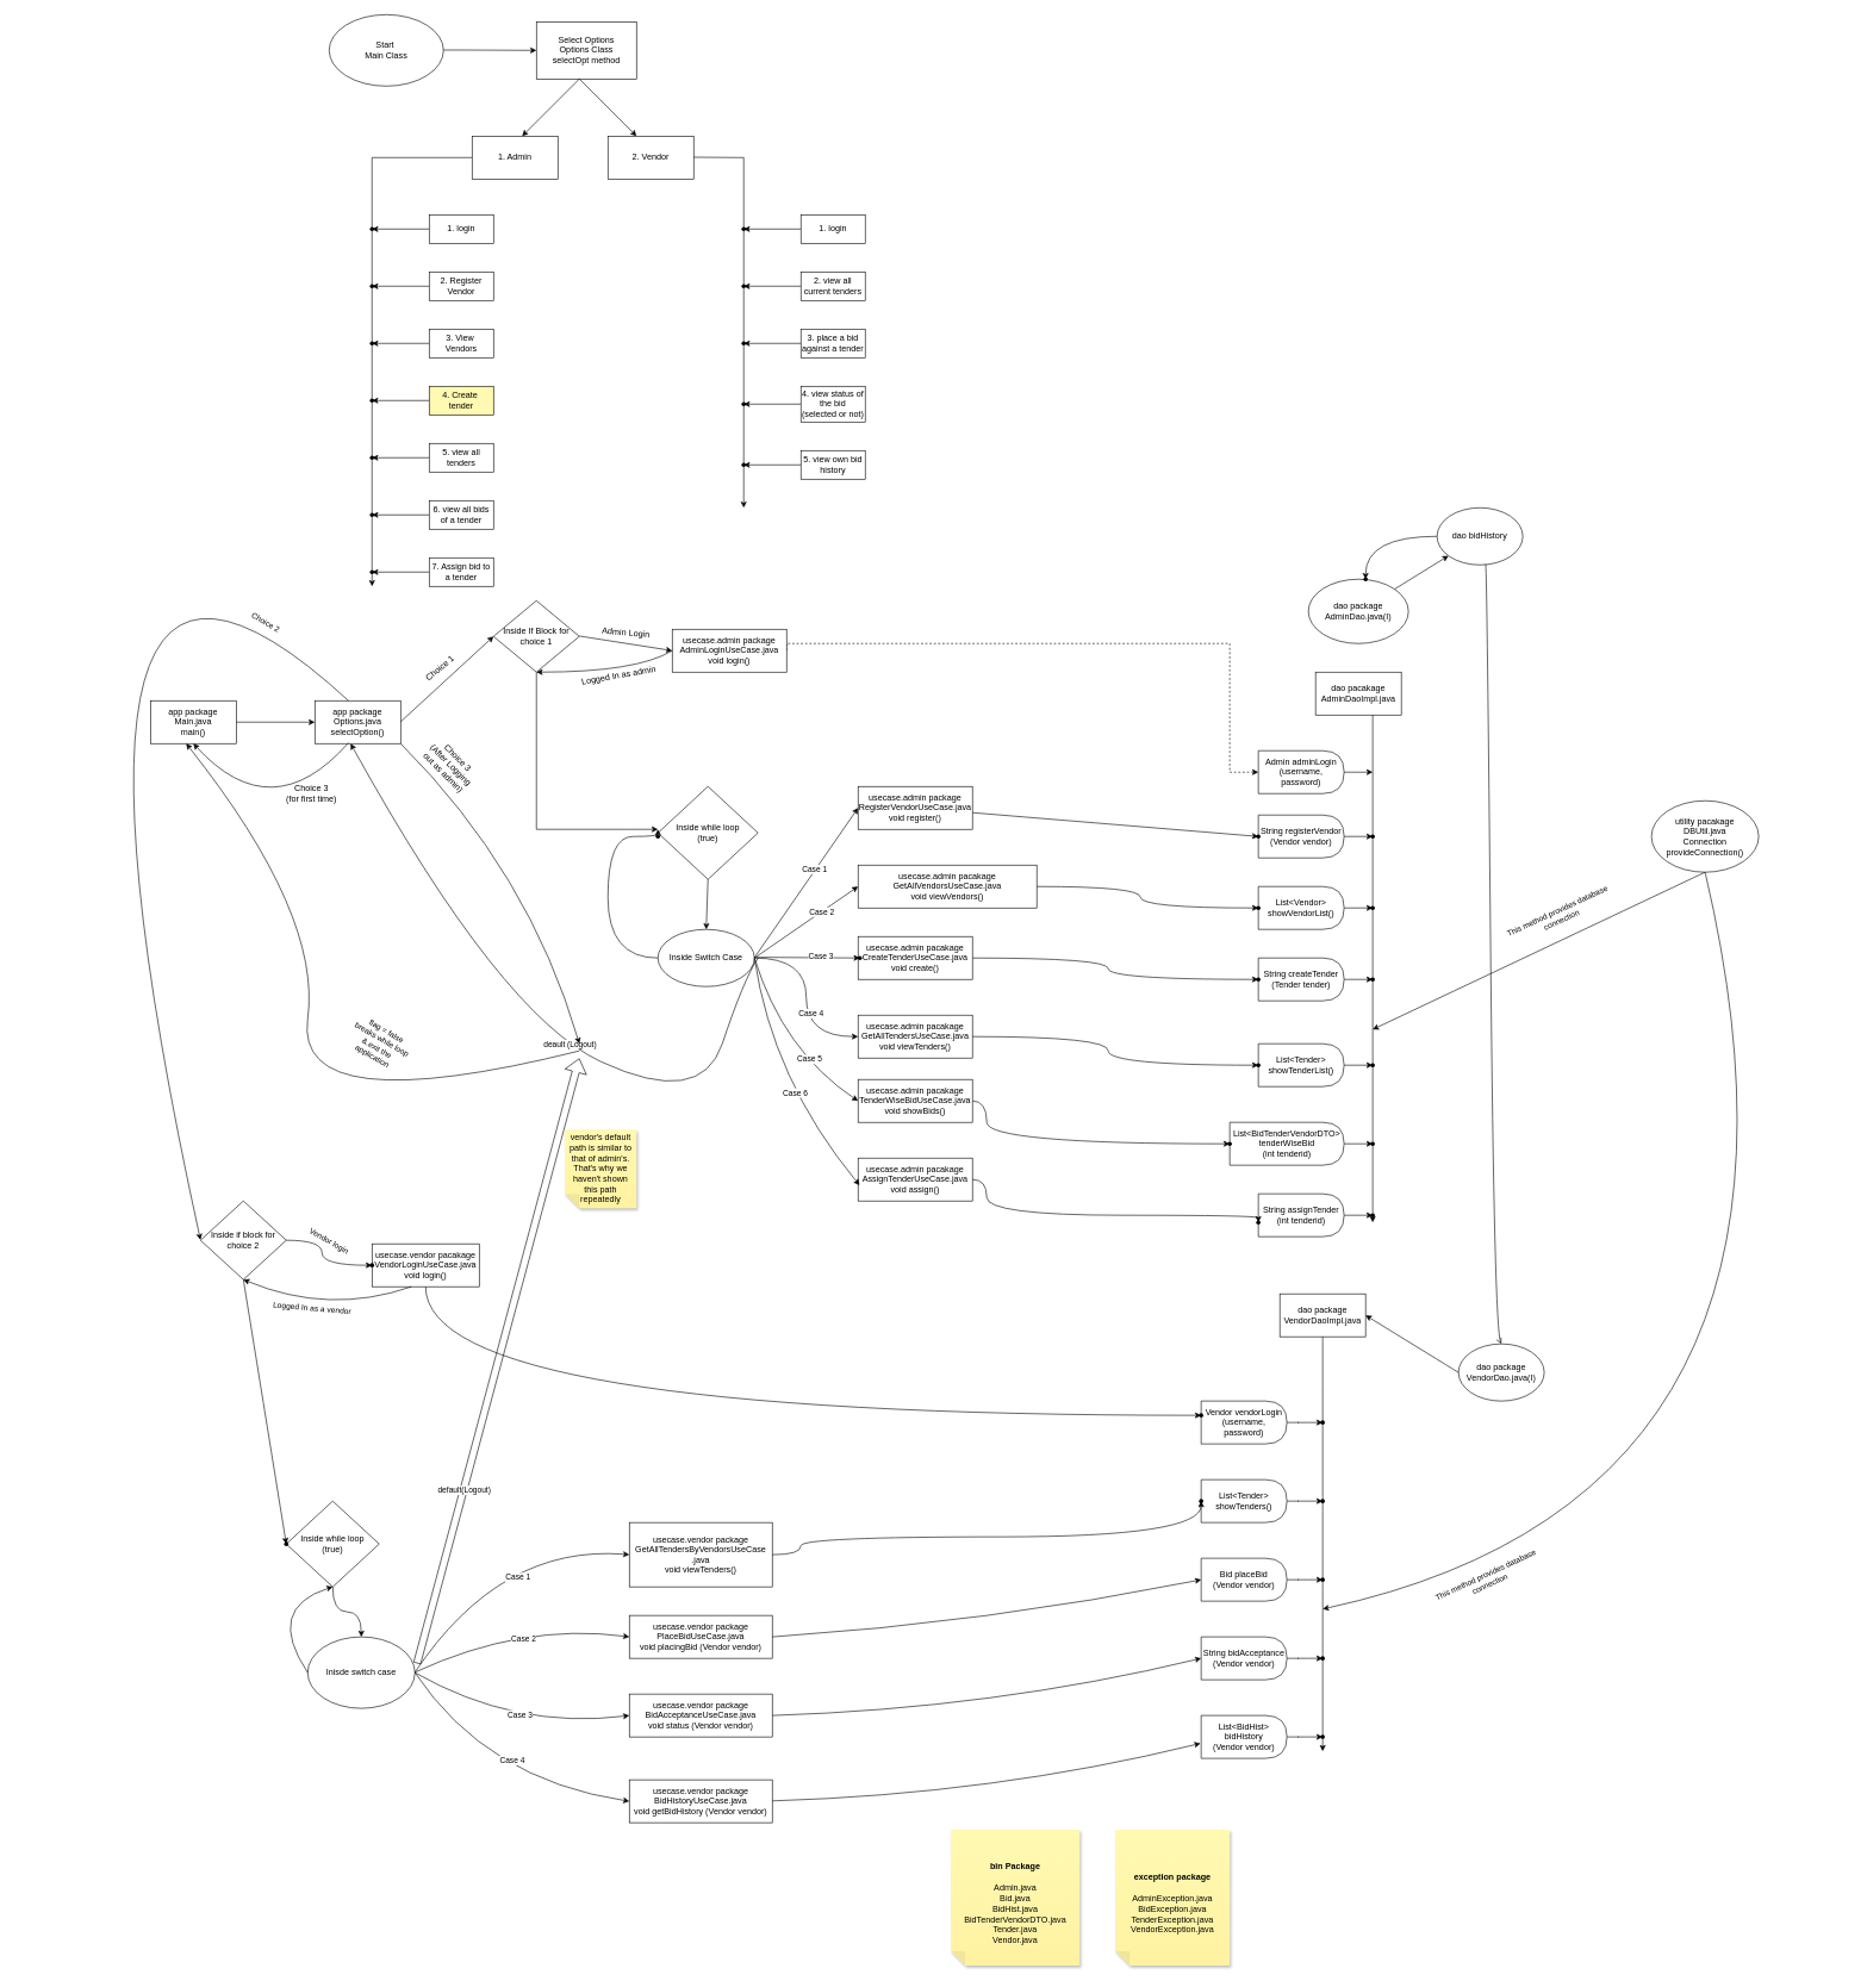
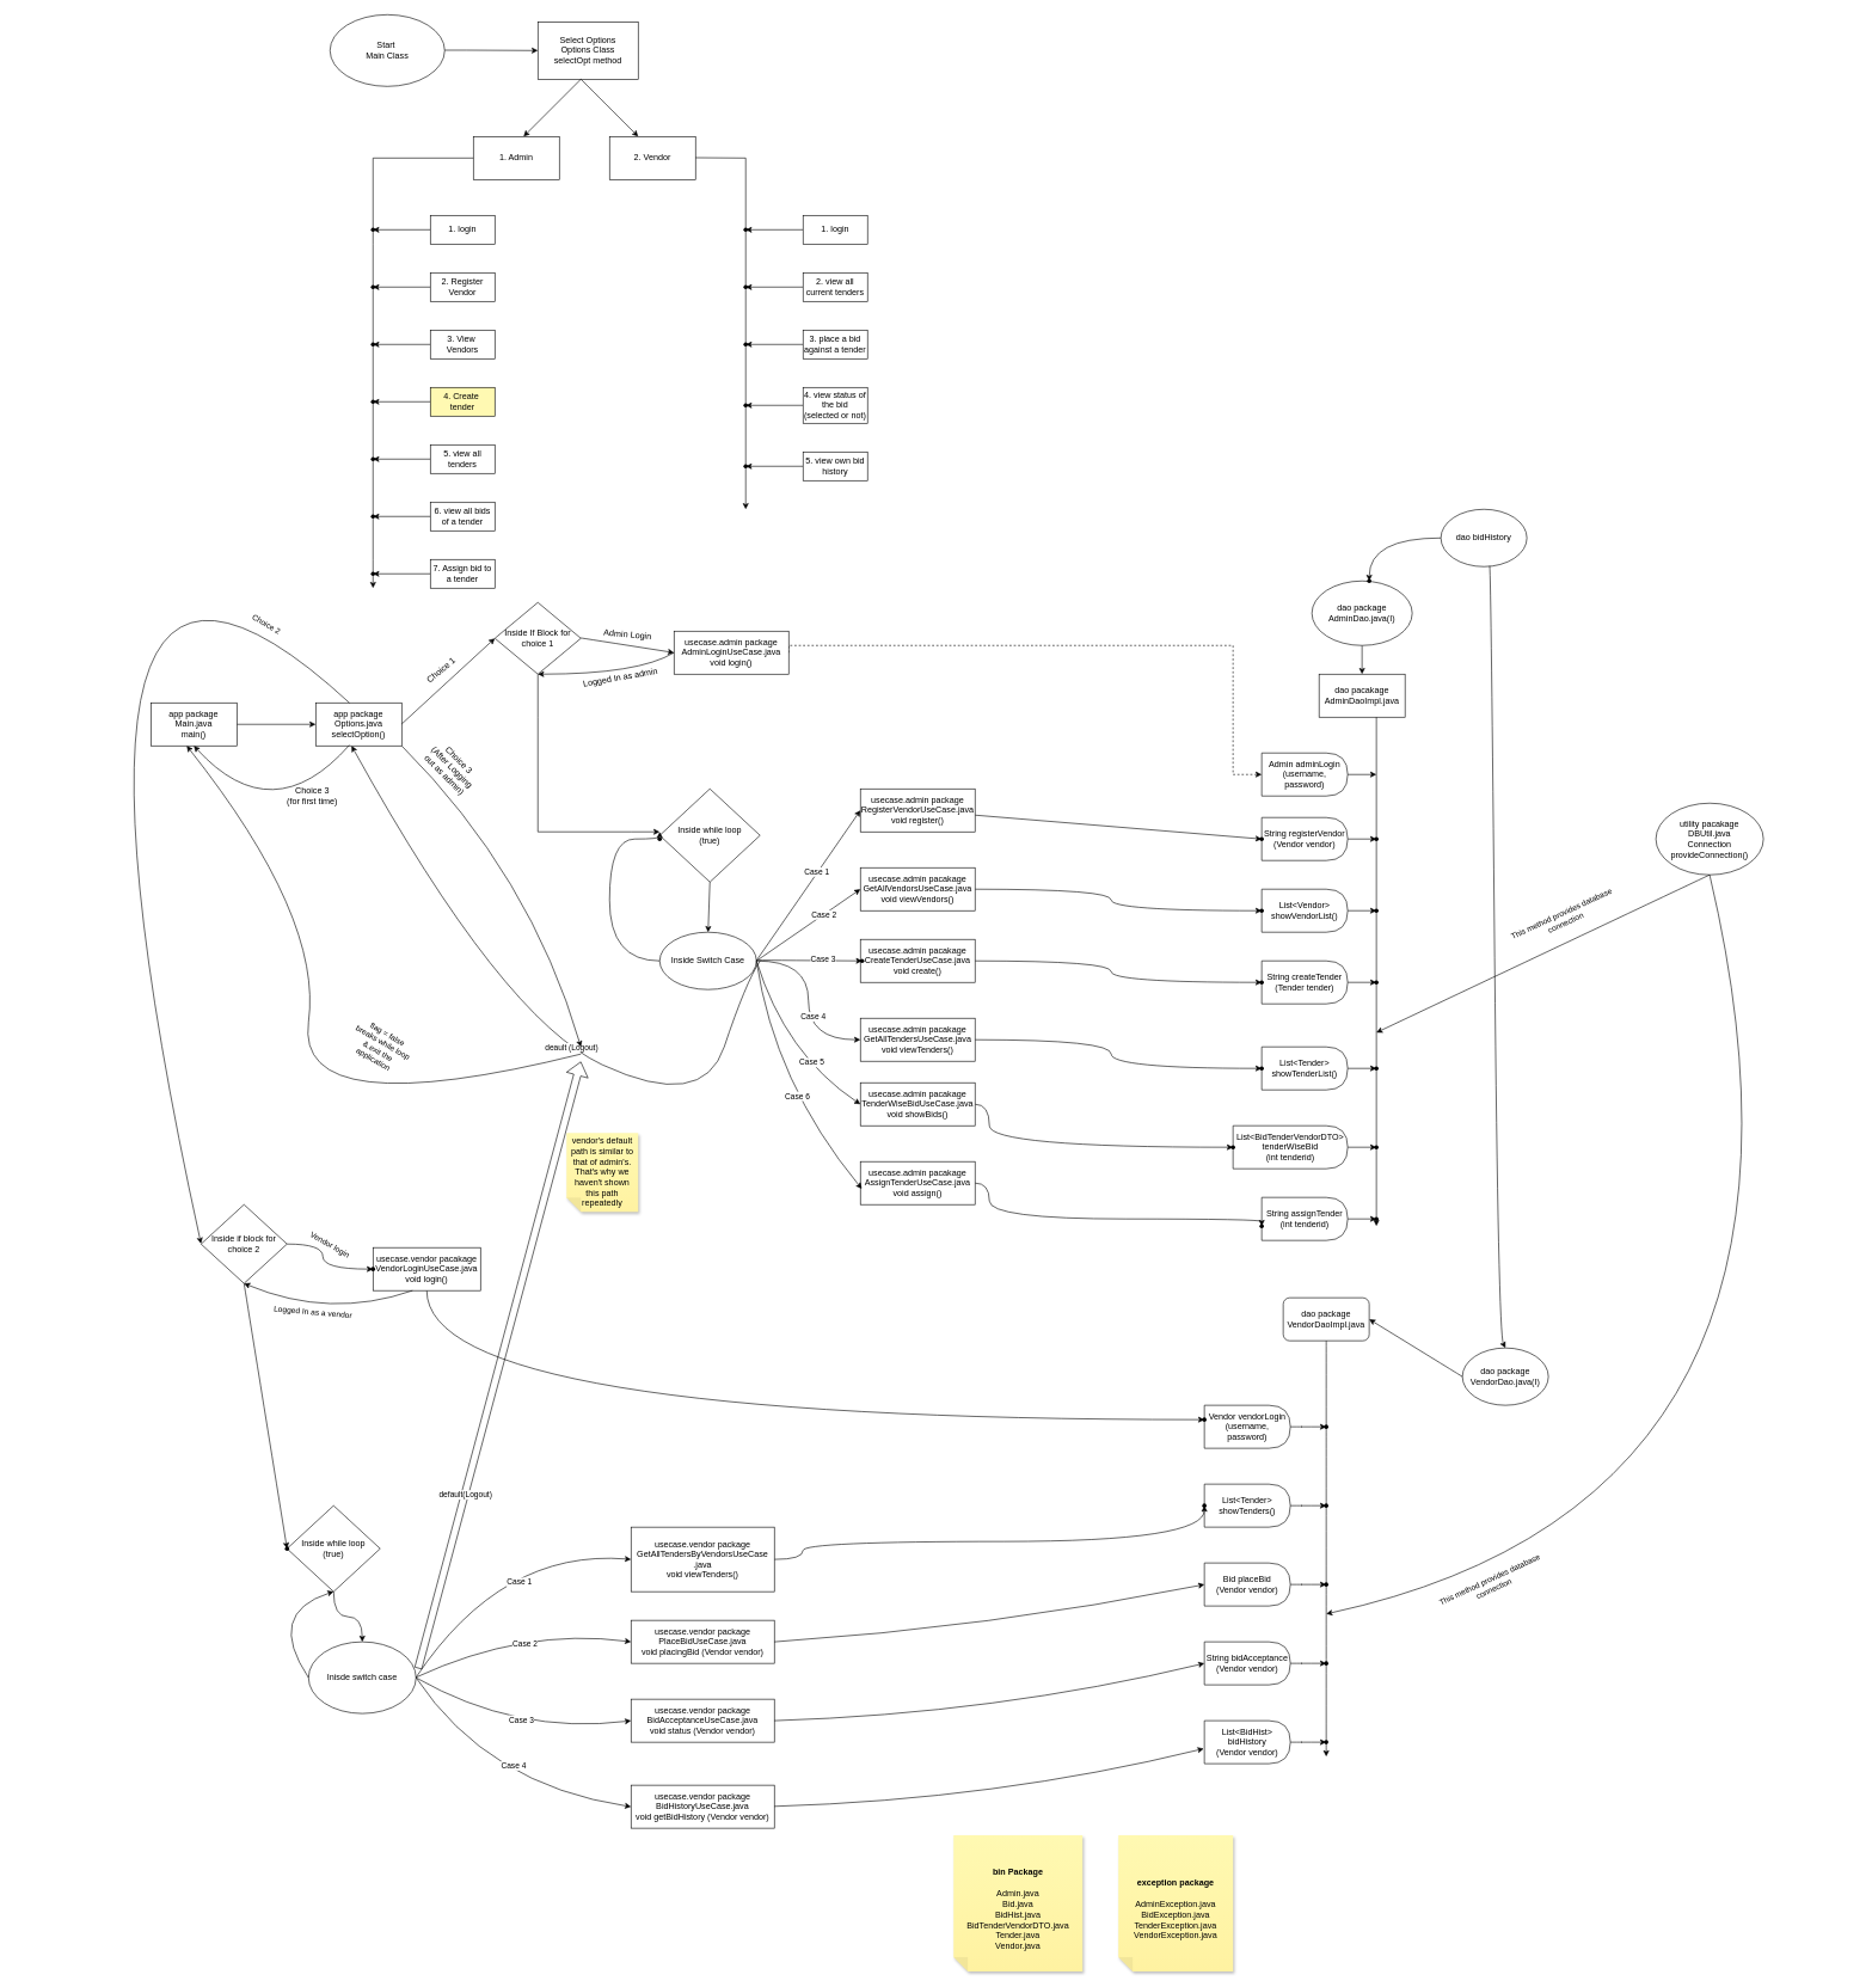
- <mxCell id="56" value="" style="edgeStyle=none;rounded=0;orthogonalLoop=1;jettySize=auto;html=1;" edge="1" parent="1" source="57" target="147"><mxGeometry relative="1" as="geometry" /></mxCell>
+ <mxCell id="56" value="" style="edgeStyle=none;rounded=0;orthogonalLoop=1;jettySize=auto;html=1;" edge="1" parent="1" source="57" target="58"><mxGeometry relative="1" as="geometry" /></mxCell>
- <mxCell id="105" value="usecase.admin pacakage&lt;br&gt;GetAllVendorsUseCase.java&lt;br&gt;void viewVendors()" style="whiteSpace=wrap;html=1;" vertex="1" parent="1"><mxGeometry x="1200" y="1210" width="250" height="60" as="geometry" /></mxCell>
+ <mxCell id="105" value="usecase.admin pacakage&lt;br&gt;GetAllVendorsUseCase.java&lt;br&gt;void viewVendors()" style="whiteSpace=wrap;html=1;" vertex="1" parent="1"><mxGeometry x="1200" y="1210" width="160" height="60" as="geometry" /></mxCell>
- <mxCell id="151" value="dao package&lt;br&gt;VendorDaoImpl.java" style="whiteSpace=wrap;html=1;" vertex="1" parent="1"><mxGeometry x="1790" y="1810" width="120" height="60" as="geometry" /></mxCell>
+ <mxCell id="151" value="dao package&lt;br&gt;VendorDaoImpl.java" style="whiteSpace=wrap;html=1;rounded=1;" vertex="1" parent="1"><mxGeometry x="1790" y="1810" width="120" height="60" as="geometry" /></mxCell>
- <mxCell id="150" value="" style="edgeStyle=none;orthogonalLoop=1;jettySize=auto;html=1;rounded=0;curved=1;exitX=0.567;exitY=0.988;exitDx=0;exitDy=0;exitPerimeter=0;entryX=0.5;entryY=0;entryDx=0;entryDy=0;endArrow=open;" edge="1" parent="1" source="147" target="149"><mxGeometry width="80" relative="1" as="geometry"><mxPoint x="2040" y="830" as="sourcePoint" /><mxPoint x="2100" y="1860" as="targetPoint" /><Array as="points"><mxPoint x="2080" y="810" /><mxPoint x="2090" y="1860" /></Array></mxGeometry></mxCell>
+ <mxCell id="150" value="" style="edgeStyle=none;orthogonalLoop=1;jettySize=auto;html=1;rounded=0;curved=1;exitX=0.567;exitY=0.988;exitDx=0;exitDy=0;exitPerimeter=0;entryX=0.5;entryY=0;entryDx=0;entryDy=0;" edge="1" parent="1" source="147" target="149"><mxGeometry width="80" relative="1" as="geometry"><mxPoint x="2040" y="830" as="sourcePoint" /><mxPoint x="2100" y="1860" as="targetPoint" /><Array as="points"><mxPoint x="2080" y="810" /><mxPoint x="2090" y="1860" /></Array></mxGeometry></mxCell>
